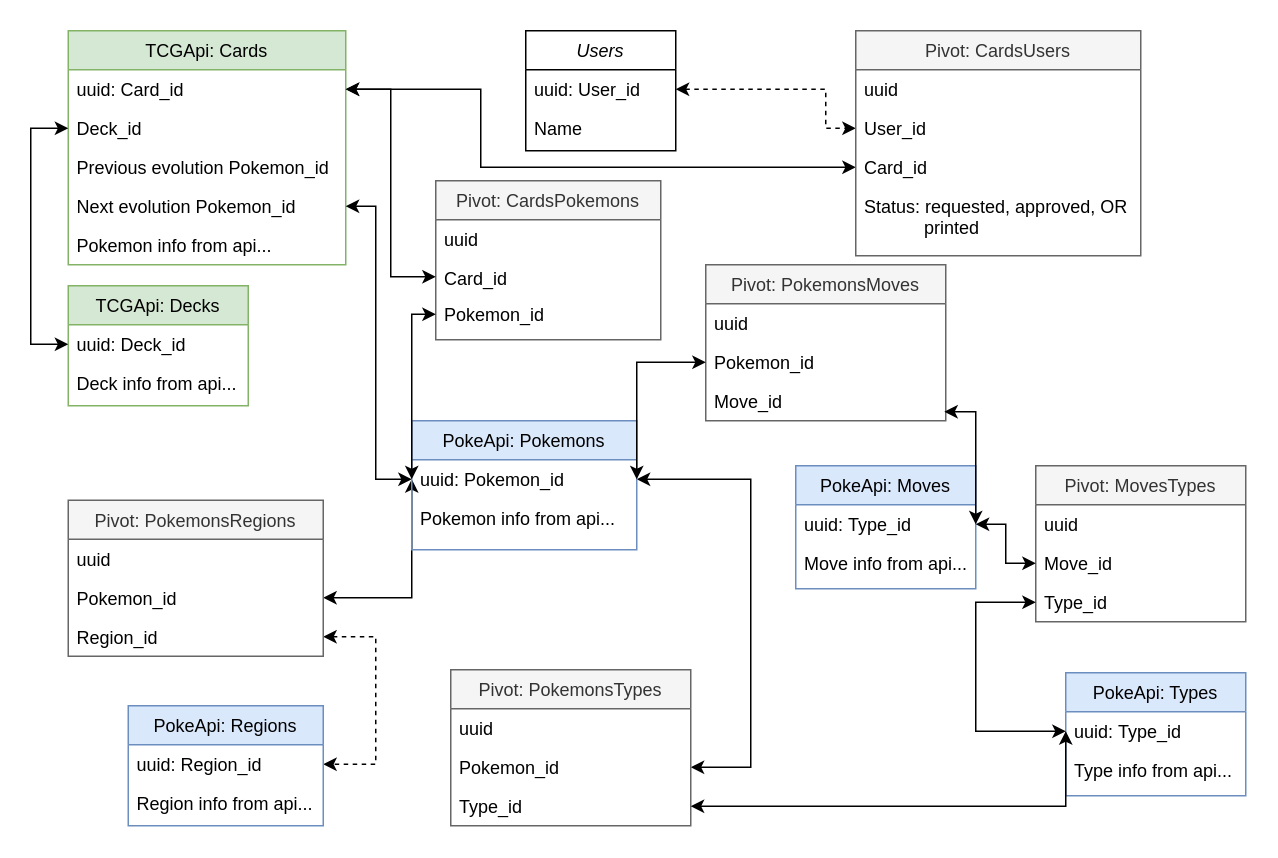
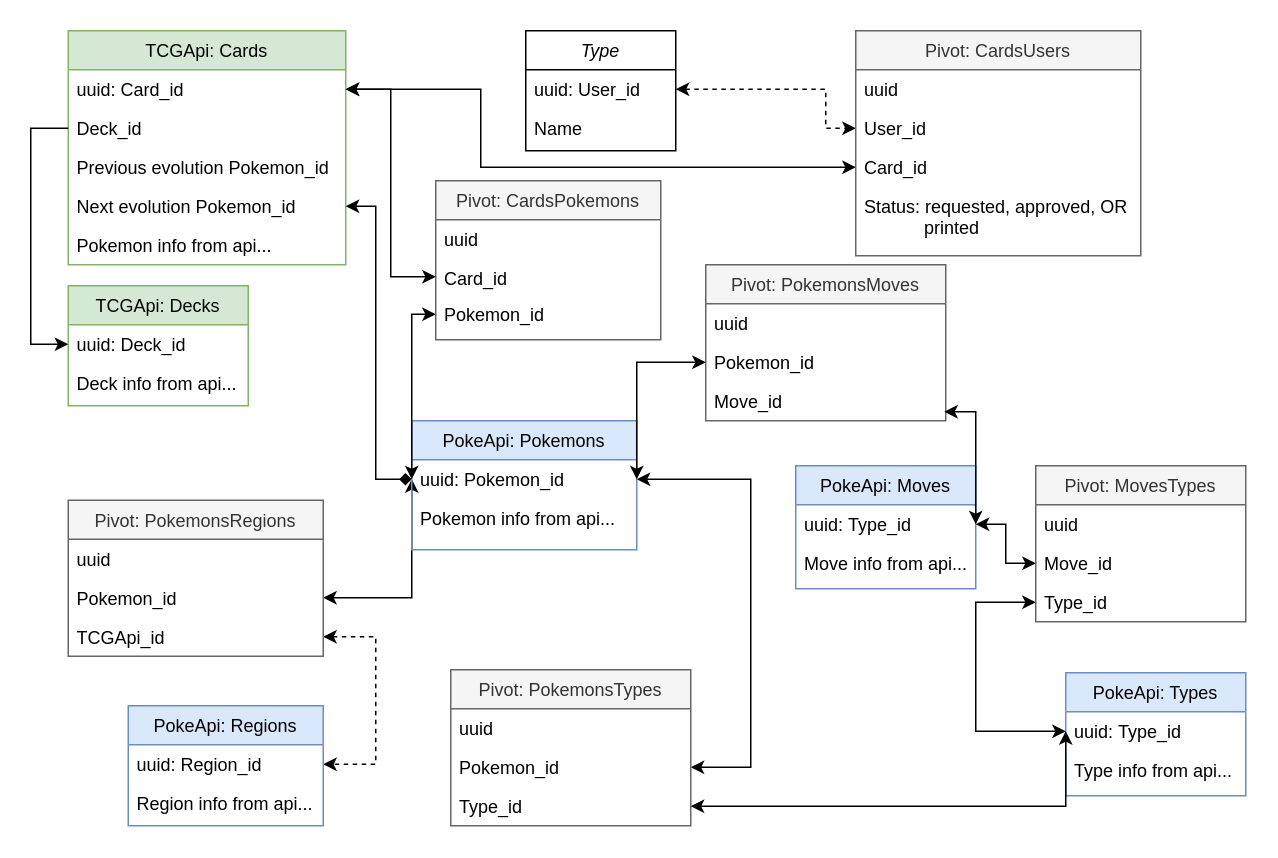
- <mxCell id="2" value="Users" style="swimlane;fontStyle=2;align=center;verticalAlign=top;childLayout=stackLayout;horizontal=1;startSize=26;horizontalStack=0;resizeParent=1;resizeLast=0;collapsible=1;marginBottom=0;rounded=0;shadow=0;strokeWidth=1;" parent="1" vertex="1"><mxGeometry x="350" y="20" width="100" height="80" as="geometry"><mxRectangle x="230" y="140" width="160" height="26" as="alternateBounds" /></mxGeometry></mxCell>
+ <mxCell id="2" value="Type" style="swimlane;fontStyle=2;align=center;verticalAlign=top;childLayout=stackLayout;horizontal=1;startSize=26;horizontalStack=0;resizeParent=1;resizeLast=0;collapsible=1;marginBottom=0;rounded=0;shadow=0;strokeWidth=1;" parent="1" vertex="1"><mxGeometry x="350" y="20" width="100" height="80" as="geometry"><mxRectangle x="230" y="140" width="160" height="26" as="alternateBounds" /></mxGeometry></mxCell>
- <mxCell id="21" value="" style="endArrow=classic;startArrow=classic;html=1;rounded=0;edgeStyle=orthogonalEdgeStyle;exitX=0;exitY=0.5;exitDx=0;exitDy=0;entryX=0;entryY=0.5;entryDx=0;entryDy=0;" edge="1" parent="1" source="13" target="7"><mxGeometry width="50" height="50" relative="1" as="geometry"><mxPoint x="260" y="520" as="sourcePoint" /><mxPoint x="310" y="470" as="targetPoint" /><Array as="points"><mxPoint x="20" y="229" /><mxPoint x="20" y="85" /></Array></mxGeometry></mxCell>
+ <mxCell id="21" value="" style="endArrow=none;startArrow=classic;html=1;rounded=0;edgeStyle=orthogonalEdgeStyle;exitX=0;exitY=0.5;exitDx=0;exitDy=0;entryX=0;entryY=0.5;entryDx=0;entryDy=0;" edge="1" parent="1" source="13" target="7"><mxGeometry width="50" height="50" relative="1" as="geometry"><mxPoint x="260" y="520" as="sourcePoint" /><mxPoint x="310" y="470" as="targetPoint" /><Array as="points"><mxPoint x="20" y="229" /><mxPoint x="20" y="85" /></Array></mxGeometry></mxCell>
- <mxCell id="44" value="" style="endArrow=classic;startArrow=classic;html=1;rounded=0;edgeStyle=orthogonalEdgeStyle;exitX=1;exitY=0.5;exitDx=0;exitDy=0;entryX=0;entryY=0.5;entryDx=0;entryDy=0;" edge="1" parent="1" source="9" target="46"><mxGeometry width="50" height="50" relative="1" as="geometry"><mxPoint x="420" y="450" as="sourcePoint" /><mxPoint x="470" y="400" as="targetPoint" /><Array as="points"><mxPoint x="250" y="137" /><mxPoint x="250" y="319" /></Array></mxGeometry></mxCell>
+ <mxCell id="44" value="" style="endArrow=diamond;startArrow=classic;html=1;rounded=0;edgeStyle=orthogonalEdgeStyle;exitX=1;exitY=0.5;exitDx=0;exitDy=0;entryX=0;entryY=0.5;entryDx=0;entryDy=0;" edge="1" parent="1" source="9" target="46"><mxGeometry width="50" height="50" relative="1" as="geometry"><mxPoint x="420" y="450" as="sourcePoint" /><mxPoint x="470" y="400" as="targetPoint" /><Array as="points"><mxPoint x="250" y="137" /><mxPoint x="250" y="319" /></Array></mxGeometry></mxCell>
- <mxCell id="34" value="Region_id" style="text;align=left;verticalAlign=top;spacingLeft=4;spacingRight=4;overflow=hidden;rotatable=0;points=[[0,0.5],[1,0.5]];portConstraint=eastwest;rounded=0;shadow=0;html=0;" vertex="1" parent="31"><mxGeometry y="78" width="170" height="26" as="geometry" /></mxCell>
+ <mxCell id="34" value="TCGApi_id" style="text;align=left;verticalAlign=top;spacingLeft=4;spacingRight=4;overflow=hidden;rotatable=0;points=[[0,0.5],[1,0.5]];portConstraint=eastwest;rounded=0;shadow=0;html=0;" vertex="1" parent="31"><mxGeometry y="78" width="170" height="26" as="geometry" /></mxCell>
